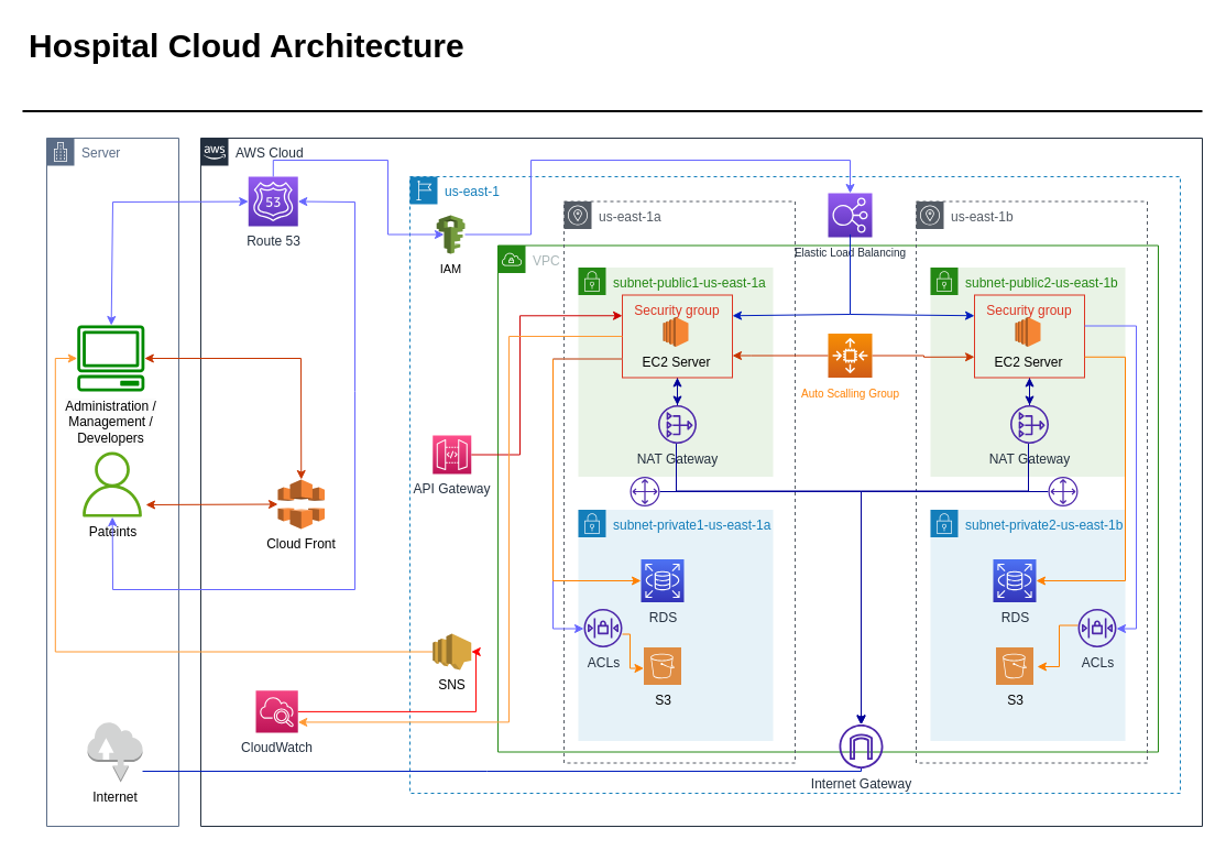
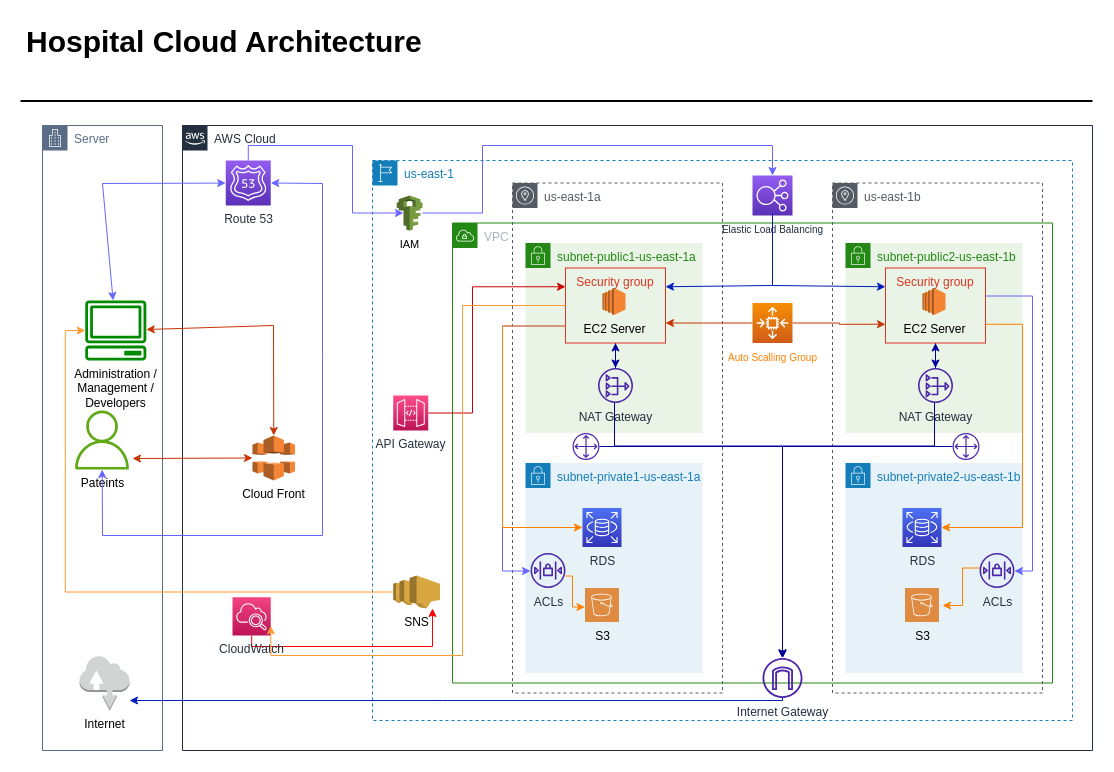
- <mxCell id="58" value="&lt;span style=&quot;font-family: Helvetica; font-size: 12px; font-style: normal; font-variant-ligatures: normal; font-variant-caps: normal; letter-spacing: normal; orphans: 2; text-align: center; text-indent: 0px; text-transform: none; widows: 2; word-spacing: 0px; -webkit-text-stroke-width: 0px; background-color: rgb(251, 251, 251); text-decoration-thickness: initial; text-decoration-style: initial; text-decoration-color: initial; float: none; display: inline !important; font-weight: normal;&quot;&gt;&lt;font style=&quot;&quot; color=&quot;#000000&quot;&gt;Administration / &lt;br&gt;Management / &lt;br&gt;Developers&lt;/font&gt;&lt;/span&gt;" style="sketch=0;outlineConnect=0;fontColor=#ffffff;fillColor=#008a00;strokeColor=#000000;dashed=0;verticalLabelPosition=bottom;verticalAlign=top;align=center;html=1;fontSize=12;fontStyle=1;aspect=fixed;pointerEvents=1;shape=mxgraph.aws4.client;points=[[0,0.5,0,0,0]];" parent="57" vertex="1"><mxGeometry x="27.5" y="170" width="61.57" height="60" as="geometry" /></mxCell>
+ <mxCell id="58" value="&lt;span style=&quot;font-family: Helvetica; font-size: 12px; font-style: normal; font-variant-ligatures: normal; font-variant-caps: normal; letter-spacing: normal; orphans: 2; text-align: center; text-indent: 0px; text-transform: none; widows: 2; word-spacing: 0px; -webkit-text-stroke-width: 0px; background-color: rgb(251, 251, 251); text-decoration-thickness: initial; text-decoration-style: initial; text-decoration-color: initial; float: none; display: inline !important; font-weight: normal;&quot;&gt;&lt;font style=&quot;&quot; color=&quot;#000000&quot;&gt;Administration / &lt;br&gt;Management / &lt;br&gt;Developers&lt;/font&gt;&lt;/span&gt;" style="sketch=0;outlineConnect=0;fontColor=#ffffff;fillColor=#008a00;strokeColor=#000000;dashed=0;verticalLabelPosition=bottom;verticalAlign=top;align=center;html=1;fontSize=12;fontStyle=1;aspect=fixed;pointerEvents=1;shape=mxgraph.aws4.client;points=[[0,0.5,0,0,0]];" parent="57" vertex="1"><mxGeometry x="42.5" y="175" width="61.57" height="60" as="geometry" /></mxCell>
- <mxCell id="50" value="SNS" style="outlineConnect=0;dashed=0;verticalLabelPosition=bottom;verticalAlign=top;align=center;html=1;shape=mxgraph.aws3.sns;fillColor=#D9A741;gradientColor=none;" parent="3" vertex="1"><mxGeometry x="20.75" y="415" width="35" height="33" as="geometry" /></mxCell>
+ <mxCell id="50" value="SNS" style="outlineConnect=0;dashed=0;verticalLabelPosition=bottom;verticalAlign=top;align=center;html=1;shape=mxgraph.aws3.sns;fillColor=#D9A741;gradientColor=none;" parent="3" vertex="1"><mxGeometry x="20.75" y="415" width="46.75" height="33" as="geometry" /></mxCell>
- <mxCell id="55" value="CloudWatch" style="sketch=0;points=[[0,0,0],[0.25,0,0],[0.5,0,0],[0.75,0,0],[1,0,0],[0,1,0],[0.25,1,0],[0.5,1,0],[0.75,1,0],[1,1,0],[0,0.25,0],[0,0.5,0],[0,0.75,0],[1,0.25,0],[1,0.5,0],[1,0.75,0]];points=[[0,0,0],[0.25,0,0],[0.5,0,0],[0.75,0,0],[1,0,0],[0,1,0],[0.25,1,0],[0.5,1,0],[0.75,1,0],[1,1,0],[0,0.25,0],[0,0.5,0],[0,0.75,0],[1,0.25,0],[1,0.5,0],[1,0.75,0]];outlineConnect=0;fontColor=#232F3E;gradientColor=#F34482;gradientDirection=north;fillColor=#BC1356;strokeColor=#ffffff;dashed=0;verticalLabelPosition=bottom;verticalAlign=top;align=center;html=1;fontSize=12;fontStyle=0;aspect=fixed;shape=mxgraph.aws4.resourceIcon;resIcon=mxgraph.aws4.cloudwatch_2;" parent="2" vertex="1"><mxGeometry x="50" y="501.75" width="38.25" height="38.25" as="geometry" /></mxCell>
+ <mxCell id="55" value="CloudWatch" style="sketch=0;points=[[0,0,0],[0.25,0,0],[0.5,0,0],[0.75,0,0],[1,0,0],[0,1,0],[0.25,1,0],[0.5,1,0],[0.75,1,0],[1,1,0],[0,0.25,0],[0,0.5,0],[0,0.75,0],[1,0.25,0],[1,0.5,0],[1,0.75,0]];points=[[0,0,0],[0.25,0,0],[0.5,0,0],[0.75,0,0],[1,0,0],[0,1,0],[0.25,1,0],[0.5,1,0],[0.75,1,0],[1,1,0],[0,0.25,0],[0,0.5,0],[0,0.75,0],[1,0.25,0],[1,0.5,0],[1,0.75,0]];outlineConnect=0;fontColor=#232F3E;gradientColor=#F34482;gradientDirection=north;fillColor=#BC1356;strokeColor=#ffffff;dashed=0;verticalLabelPosition=bottom;verticalAlign=top;align=center;html=1;fontSize=12;fontStyle=0;aspect=fixed;shape=mxgraph.aws4.resourceIcon;resIcon=mxgraph.aws4.cloudwatch_2;" parent="2" vertex="1"><mxGeometry x="50" y="471.75" width="38.25" height="38.25" as="geometry" /></mxCell>
- <mxCell id="63" style="edgeStyle=orthogonalEdgeStyle;rounded=0;orthogonalLoop=1;jettySize=auto;html=1;fillColor=#0050ef;strokeColor=#001DBC;endArrow=none;" parent="1" source="31" target="60" edge="1"><mxGeometry relative="1" as="geometry"><Array as="points"><mxPoint x="442" y="700" /><mxPoint x="442" y="700" /></Array></mxGeometry></mxCell>
+ <mxCell id="63" style="edgeStyle=orthogonalEdgeStyle;rounded=0;orthogonalLoop=1;jettySize=auto;html=1;fillColor=#0050ef;strokeColor=#001DBC;" parent="1" source="31" target="60" edge="1"><mxGeometry relative="1" as="geometry"><Array as="points"><mxPoint x="442" y="700" /><mxPoint x="442" y="700" /></Array></mxGeometry></mxCell>
